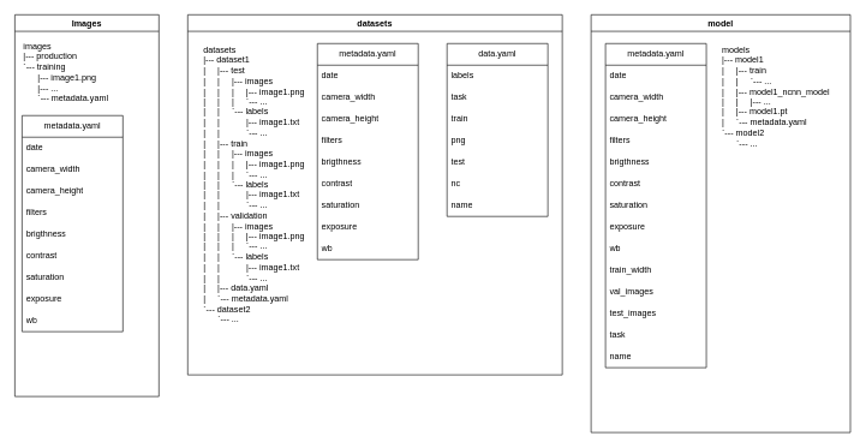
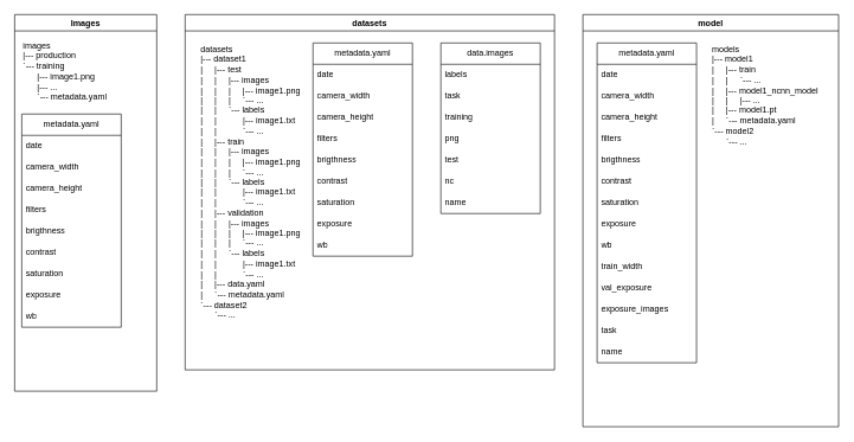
- <mxCell id="16" value="data.yaml" style="swimlane;fontStyle=0;childLayout=stackLayout;horizontal=1;startSize=30;horizontalStack=0;resizeParent=1;resizeParentMax=0;resizeLast=0;collapsible=1;marginBottom=0;whiteSpace=wrap;html=1;" parent="14" vertex="1"><mxGeometry x="360" y="40" width="140" height="240" as="geometry" /></mxCell>
+ <mxCell id="16" value="data.images" style="swimlane;fontStyle=0;childLayout=stackLayout;horizontal=1;startSize=30;horizontalStack=0;resizeParent=1;resizeParentMax=0;resizeLast=0;collapsible=1;marginBottom=0;whiteSpace=wrap;html=1;" parent="14" vertex="1"><mxGeometry x="360" y="40" width="140" height="240" as="geometry" /></mxCell>
- <mxCell id="19" value="train" style="text;strokeColor=none;fillColor=none;align=left;verticalAlign=middle;spacingLeft=4;spacingRight=4;overflow=hidden;points=[[0,0.5],[1,0.5]];portConstraint=eastwest;rotatable=0;whiteSpace=wrap;html=1;" parent="16" vertex="1"><mxGeometry y="90" width="140" height="30" as="geometry" /></mxCell>
+ <mxCell id="19" value="training" style="text;strokeColor=none;fillColor=none;align=left;verticalAlign=middle;spacingLeft=4;spacingRight=4;overflow=hidden;points=[[0,0.5],[1,0.5]];portConstraint=eastwest;rotatable=0;whiteSpace=wrap;html=1;" parent="16" vertex="1"><mxGeometry y="90" width="140" height="30" as="geometry" /></mxCell>
- <mxCell id="47" value="val_images" style="text;strokeColor=none;fillColor=none;align=left;verticalAlign=middle;spacingLeft=4;spacingRight=4;overflow=hidden;points=[[0,0.5],[1,0.5]];portConstraint=eastwest;rotatable=0;whiteSpace=wrap;html=1;" parent="36" vertex="1"><mxGeometry y="330" width="140" height="30" as="geometry" /></mxCell>
+ <mxCell id="47" value="val_exposure" style="text;strokeColor=none;fillColor=none;align=left;verticalAlign=middle;spacingLeft=4;spacingRight=4;overflow=hidden;points=[[0,0.5],[1,0.5]];portConstraint=eastwest;rotatable=0;whiteSpace=wrap;html=1;" parent="36" vertex="1"><mxGeometry y="330" width="140" height="30" as="geometry" /></mxCell>
- <mxCell id="48" value="test_images" style="text;strokeColor=none;fillColor=none;align=left;verticalAlign=middle;spacingLeft=4;spacingRight=4;overflow=hidden;points=[[0,0.5],[1,0.5]];portConstraint=eastwest;rotatable=0;whiteSpace=wrap;html=1;" parent="36" vertex="1"><mxGeometry y="360" width="140" height="30" as="geometry" /></mxCell>
+ <mxCell id="48" value="exposure_images" style="text;strokeColor=none;fillColor=none;align=left;verticalAlign=middle;spacingLeft=4;spacingRight=4;overflow=hidden;points=[[0,0.5],[1,0.5]];portConstraint=eastwest;rotatable=0;whiteSpace=wrap;html=1;" parent="36" vertex="1"><mxGeometry y="360" width="140" height="30" as="geometry" /></mxCell>
